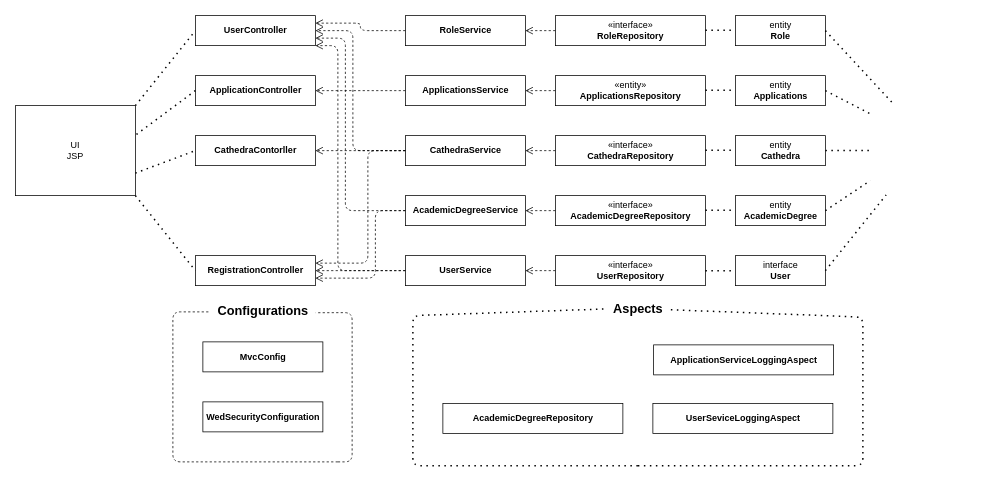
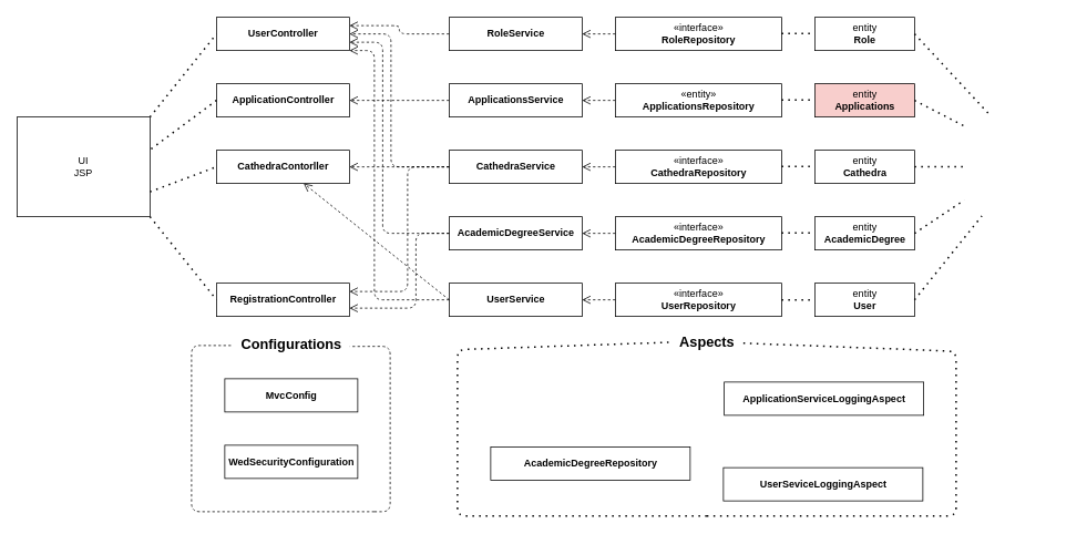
- <mxCell id="9" value="entity&lt;br&gt;&lt;b&gt;Applications&lt;/b&gt;" style="html=1;" vertex="1" parent="1"><mxGeometry x="980" y="100" width="120" height="40" as="geometry" /></mxCell>
+ <mxCell id="9" value="entity&lt;br&gt;&lt;b&gt;Applications&lt;/b&gt;" style="html=1;fillColor=#f8cecc;" vertex="1" parent="1"><mxGeometry x="980" y="100" width="120" height="40" as="geometry" /></mxCell>
- <mxCell id="39" value="" style="html=1;verticalAlign=bottom;endArrow=open;dashed=1;endSize=8;fontSize=12;exitX=0;exitY=0.5;exitDx=0;exitDy=0;entryX=1;entryY=0.5;entryDx=0;entryDy=0;" edge="1" parent="1" source="24" target="38"><mxGeometry y="20" relative="1" as="geometry"><mxPoint x="550" y="210" as="sourcePoint" /><mxPoint x="470" y="210" as="targetPoint" /><mxPoint as="offset" /></mxGeometry></mxCell>
+ <mxCell id="39" value="" style="html=1;verticalAlign=bottom;endArrow=open;dashed=1;endSize=8;fontSize=12;exitX=0;exitY=0.5;exitDx=0;exitDy=0;" edge="1" parent="1" source="24" target="37"><mxGeometry y="20" relative="1" as="geometry"><mxPoint x="550" y="210" as="sourcePoint" /><mxPoint x="470" y="210" as="targetPoint" /><mxPoint as="offset" /></mxGeometry></mxCell>
- <mxCell id="12" value="interface&lt;br&gt;&lt;b&gt;User&lt;/b&gt;" style="html=1;" vertex="1" parent="1"><mxGeometry x="980" y="340" width="120" height="40" as="geometry" /></mxCell>
+ <mxCell id="12" value="entity&lt;br&gt;&lt;b&gt;User&lt;/b&gt;" style="html=1;" vertex="1" parent="1"><mxGeometry x="980" y="340" width="120" height="40" as="geometry" /></mxCell>
- <mxCell id="59" value="&lt;b&gt;UserSeviceLoggingAspect&lt;/b&gt;" style="html=1;fontSize=12;" vertex="1" parent="1"><mxGeometry x="870" y="537" width="240" height="40" as="geometry" /></mxCell>
+ <mxCell id="59" value="&lt;b&gt;UserSeviceLoggingAspect&lt;/b&gt;" style="html=1;fontSize=12;" vertex="1" parent="1"><mxGeometry x="870" y="562" width="240" height="40" as="geometry" /></mxCell>
